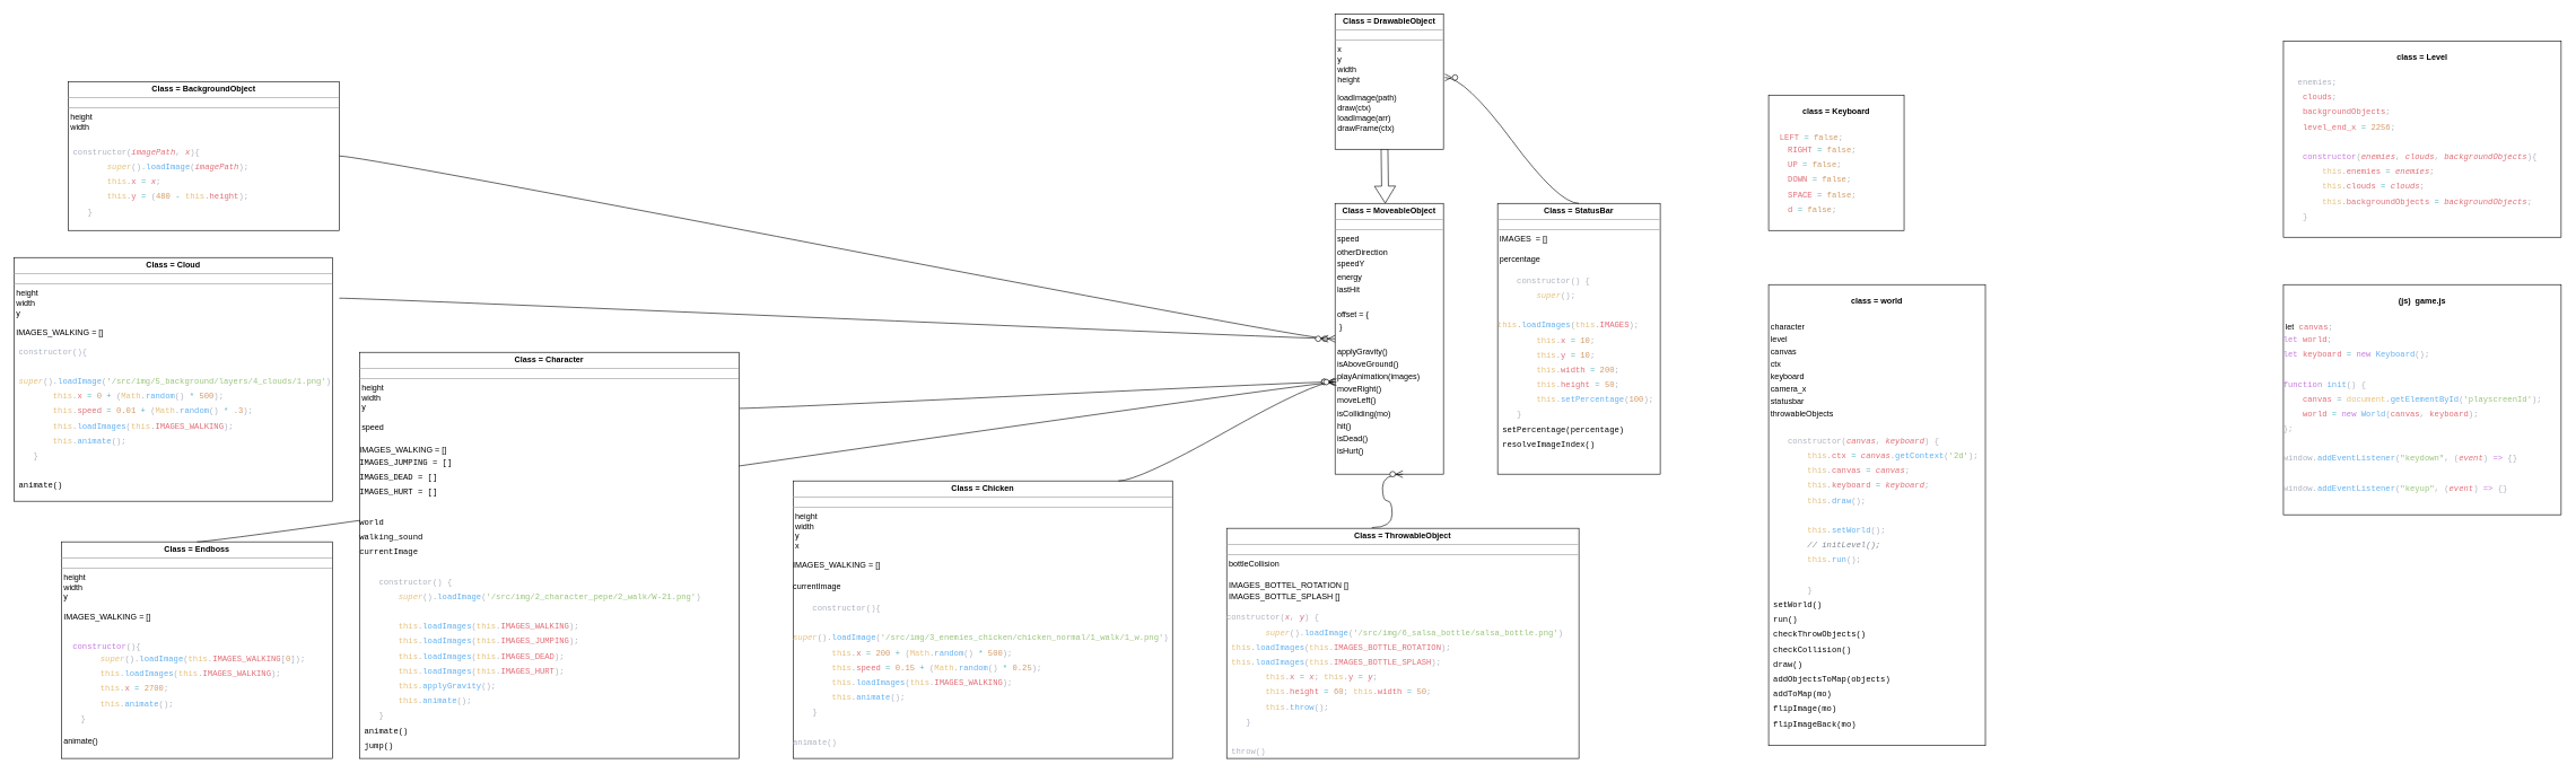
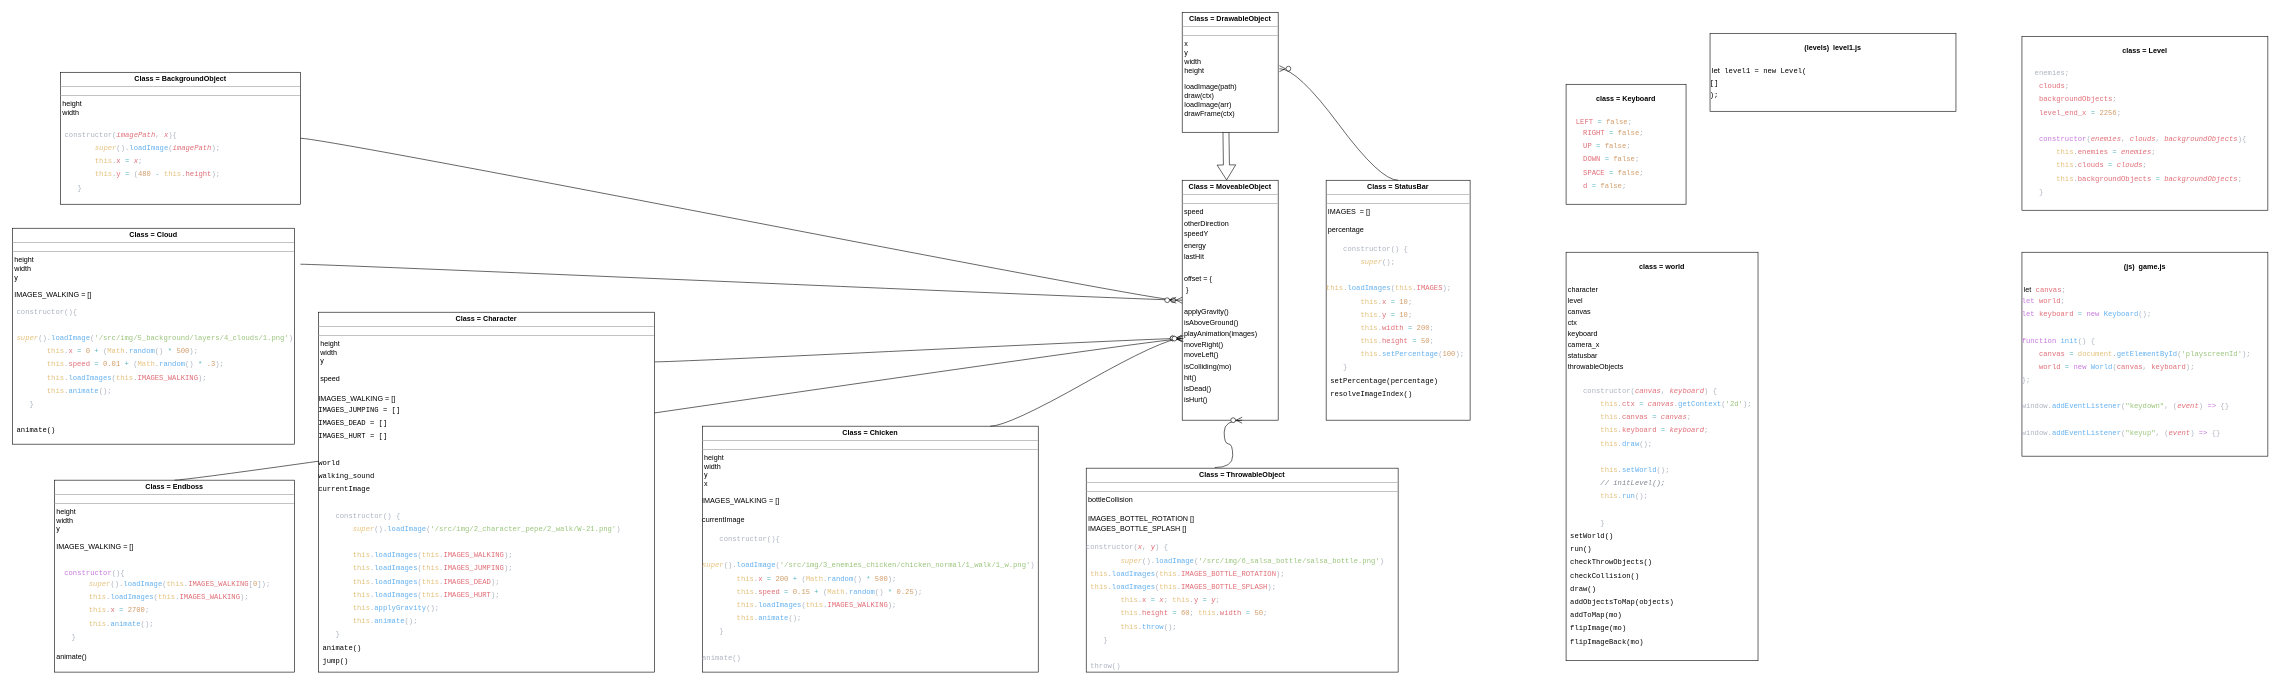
+ <mxCell id="21" value="&lt;p style=&quot;margin:0px;margin-top:4px;text-align:center;&quot;&gt;&lt;br&gt;&lt;b&gt;(levels)&amp;nbsp; level1.js&lt;/b&gt;&lt;/p&gt;&lt;p style=&quot;margin:0px;margin-top:4px;text-align:center;&quot;&gt;&lt;b&gt;&lt;br&gt;&lt;/b&gt;&lt;/p&gt;&lt;p style=&quot;margin: 4px 0px 0px;&quot;&gt;&lt;font style=&quot;&quot;&gt;&lt;b style=&quot;font-size: 12px;&quot;&gt;&amp;nbsp;&lt;/b&gt;&lt;font style=&quot;font-size: 13px;&quot;&gt;let&lt;/font&gt;&lt;span style=&quot;font-size: 12px; font-family: &amp;quot;JetBrainsMono Nerd Font&amp;quot;, Consolas, &amp;quot;Courier New&amp;quot;, monospace;&quot;&gt; &lt;/span&gt;&lt;span style=&quot;font-size: 12px; font-family: &amp;quot;JetBrainsMono Nerd Font&amp;quot;, Consolas, &amp;quot;Courier New&amp;quot;, monospace;&quot;&gt;level1&lt;/span&gt;&lt;span style=&quot;font-size: 12px; font-family: &amp;quot;JetBrainsMono Nerd Font&amp;quot;, Consolas, &amp;quot;Courier New&amp;quot;, monospace;&quot;&gt; &lt;/span&gt;&lt;span style=&quot;font-size: 12px; font-family: &amp;quot;JetBrainsMono Nerd Font&amp;quot;, Consolas, &amp;quot;Courier New&amp;quot;, monospace;&quot;&gt;=&lt;/span&gt;&lt;span style=&quot;font-size: 12px; font-family: &amp;quot;JetBrainsMono Nerd Font&amp;quot;, Consolas, &amp;quot;Courier New&amp;quot;, monospace;&quot;&gt; &lt;/span&gt;&lt;span style=&quot;font-size: 12px; font-family: &amp;quot;JetBrainsMono Nerd Font&amp;quot;, Consolas, &amp;quot;Courier New&amp;quot;, monospace;&quot;&gt;new&lt;/span&gt;&lt;span style=&quot;font-size: 12px; font-family: &amp;quot;JetBrainsMono Nerd Font&amp;quot;, Consolas, &amp;quot;Courier New&amp;quot;, monospace;&quot;&gt; &lt;/span&gt;&lt;span style=&quot;font-size: 12px; font-family: &amp;quot;JetBrainsMono Nerd Font&amp;quot;, Consolas, &amp;quot;Courier New&amp;quot;, monospace;&quot;&gt;Level&lt;/span&gt;&lt;span style=&quot;font-size: 12px; font-family: &amp;quot;JetBrainsMono Nerd Font&amp;quot;, Consolas, &amp;quot;Courier New&amp;quot;, monospace;&quot;&gt;(&lt;/span&gt;&lt;/font&gt;&lt;/p&gt;&lt;p style=&quot;margin: 4px 0px 0px;&quot;&gt;&lt;span style=&quot;font-family: &amp;quot;JetBrainsMono Nerd Font&amp;quot;, Consolas, &amp;quot;Courier New&amp;quot;, monospace;&quot;&gt;&lt;font style=&quot;font-size: 12px;&quot;&gt;[]&lt;/font&gt;&lt;/span&gt;&lt;/p&gt;&lt;p style=&quot;margin: 4px 0px 0px;&quot;&gt;&lt;span style=&quot;font-family: &amp;quot;JetBrainsMono Nerd Font&amp;quot;, Consolas, &amp;quot;Courier New&amp;quot;, monospace;&quot;&gt;&lt;font style=&quot;font-size: 12px;&quot;&gt;);&lt;/font&gt;&lt;/span&gt;&lt;/p&gt;" style="verticalAlign=top;align=left;overflow=fill;fontSize=12;fontFamily=Helvetica;html=1;whiteSpace=wrap;" vertex="1" parent="1"><mxGeometry x="2850" y="55" width="410" height="130" as="geometry" /></mxCell>
